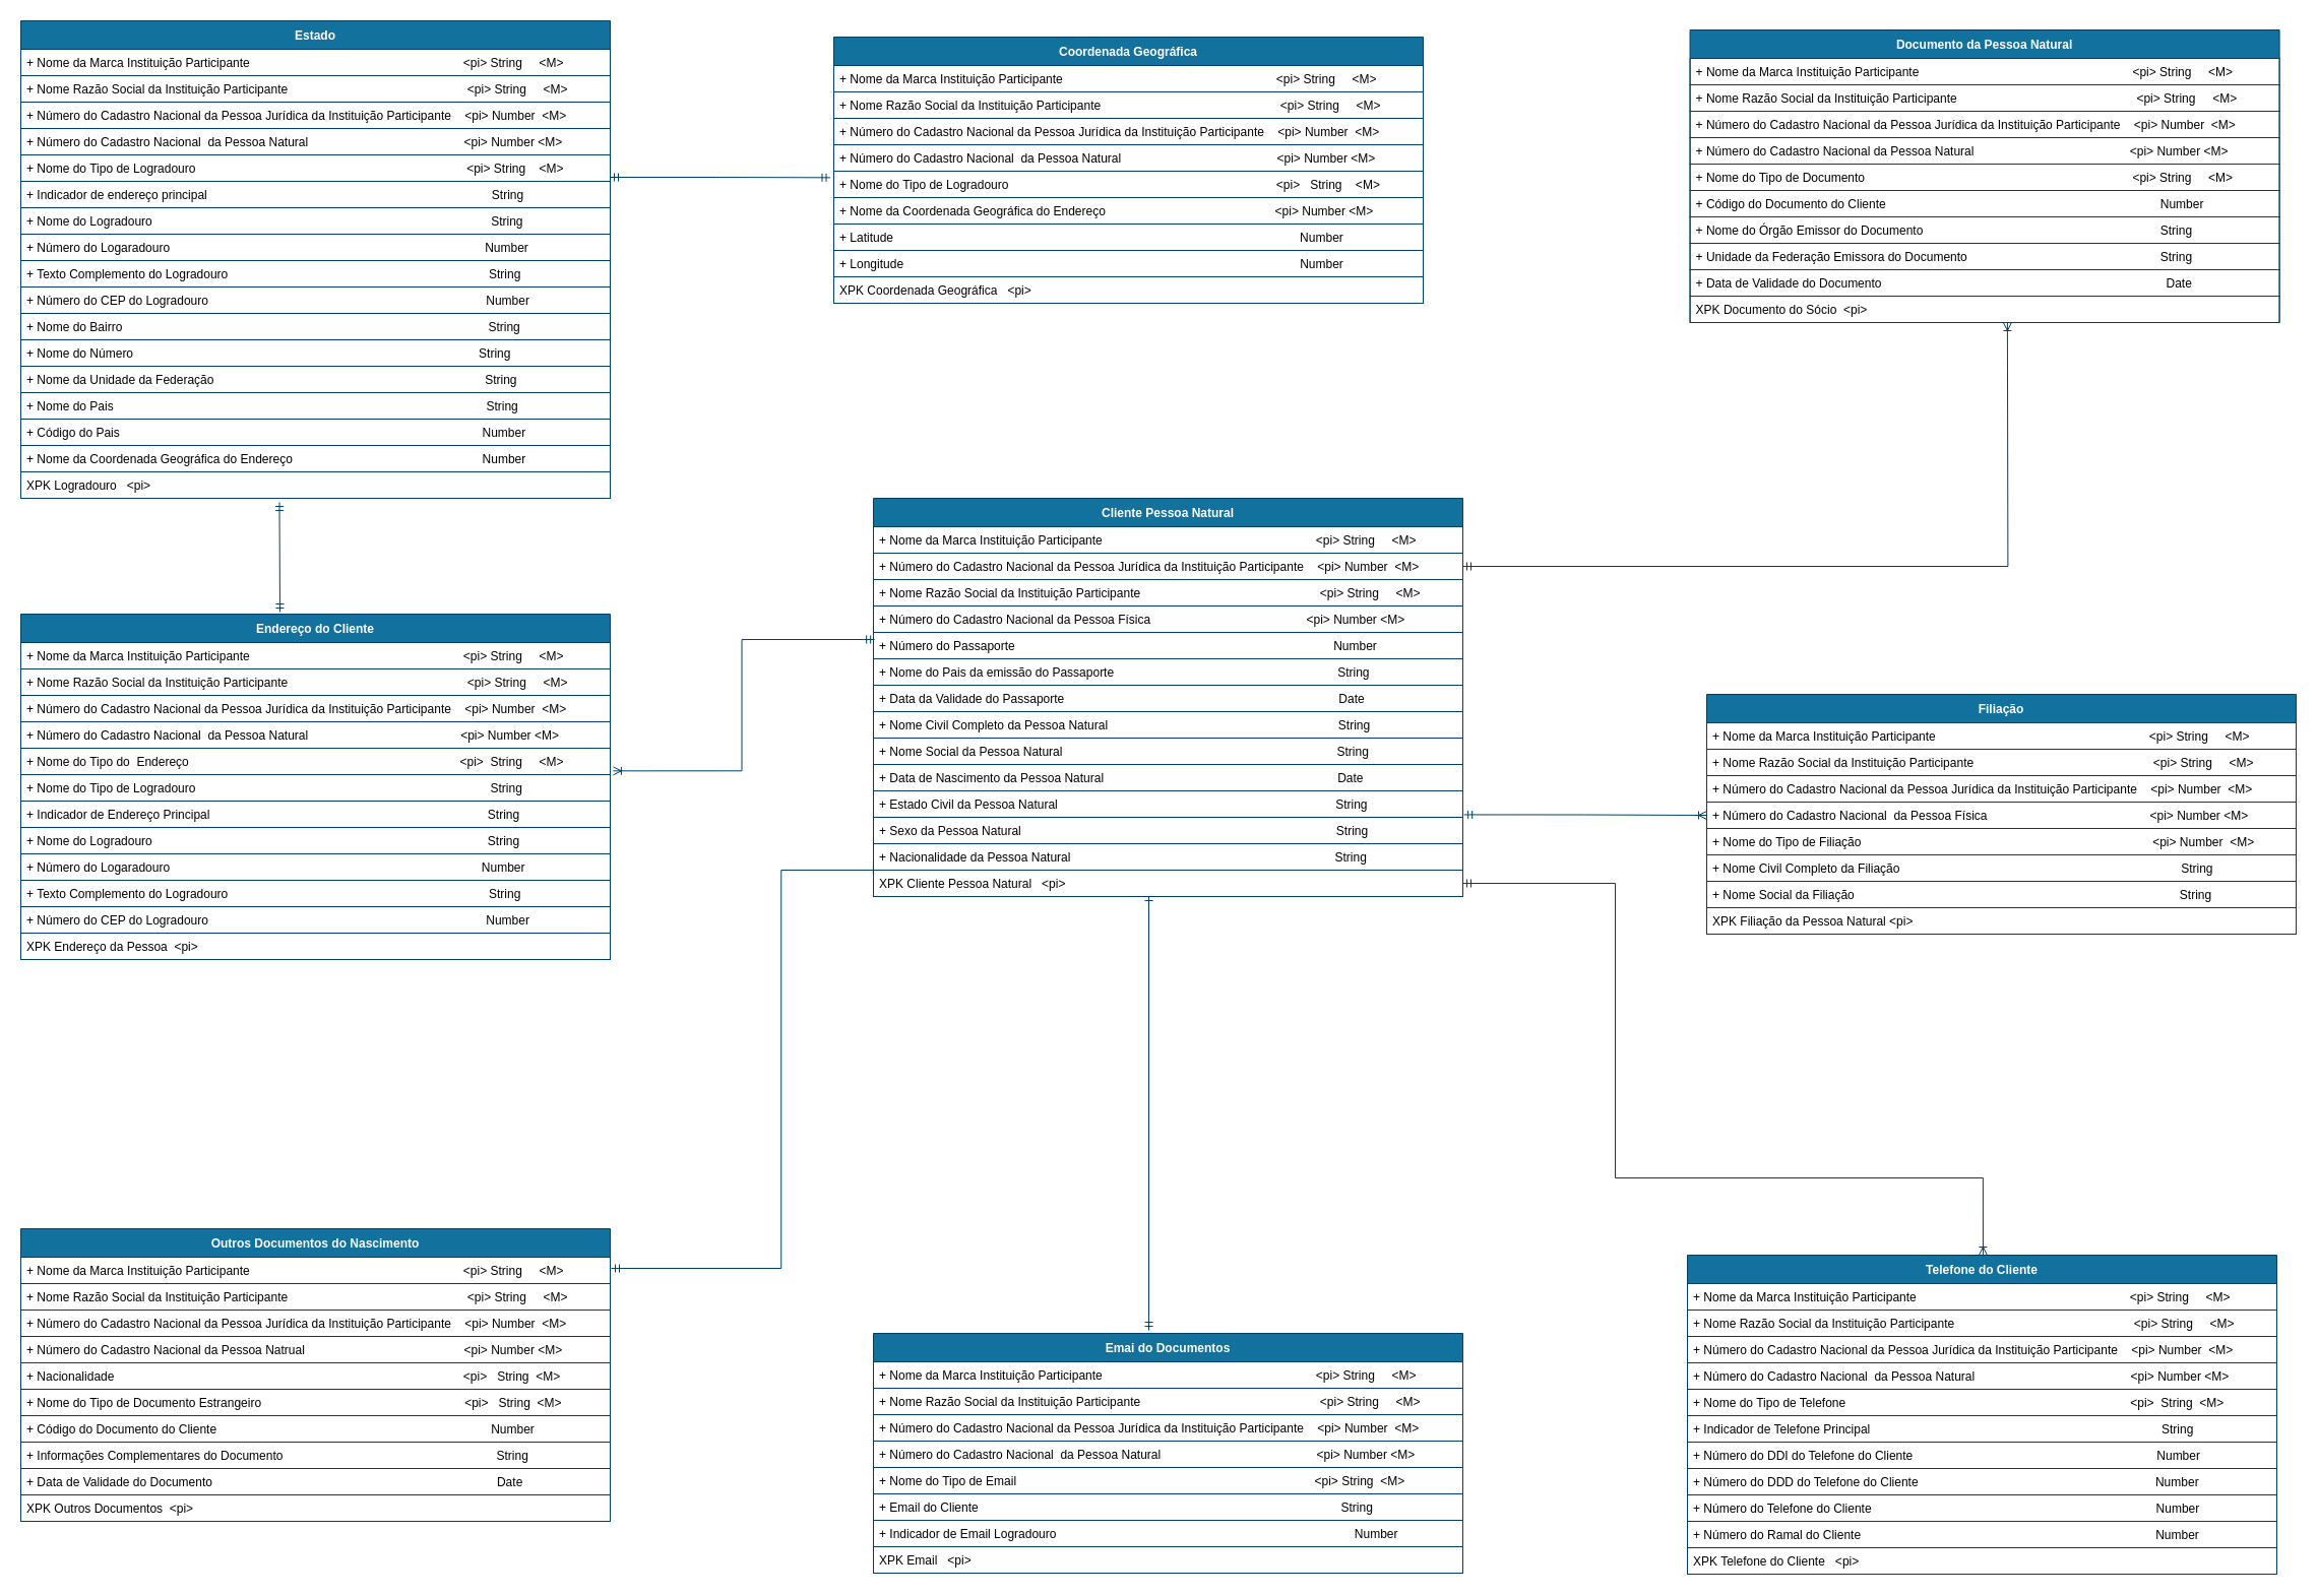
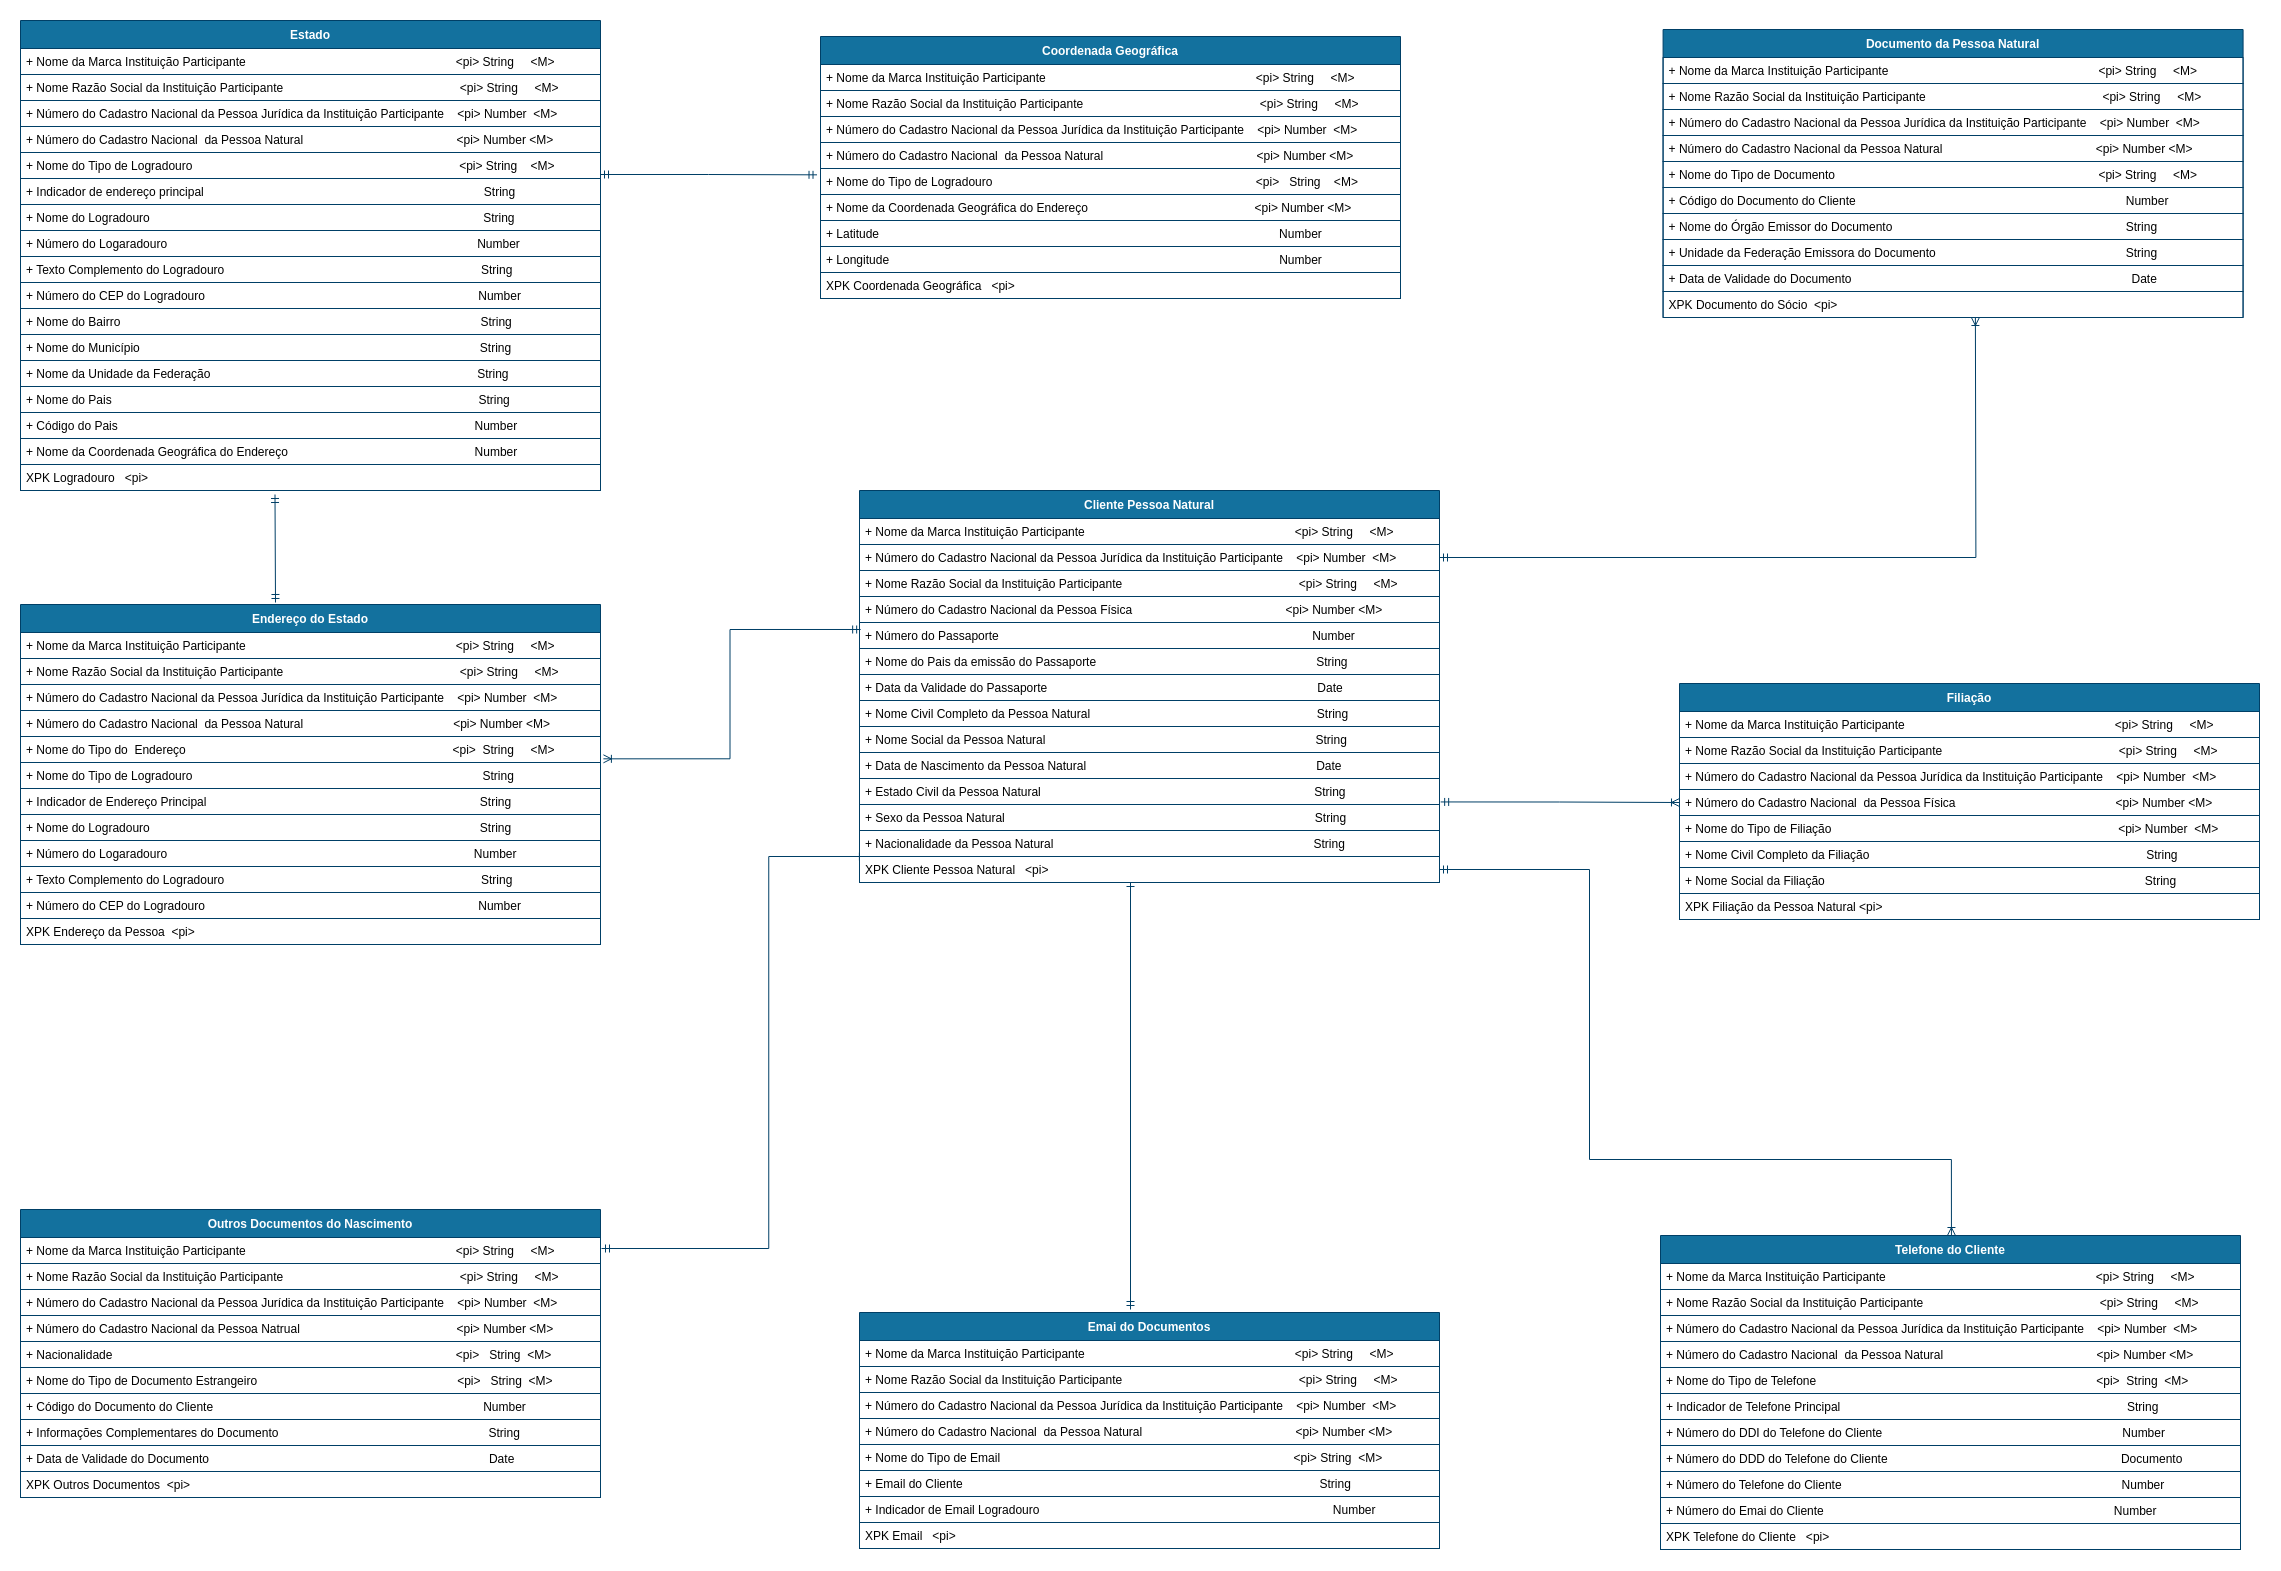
- <mxCell id="76" value="+ Nome do Número                                                                                                      String" style="text;fillColor=none;align=left;verticalAlign=top;spacingLeft=4;spacingRight=4;overflow=hidden;rotatable=0;points=[[0,0.5],[1,0.5]];portConstraint=eastwest;strokeColor=#003F66;" parent="63" vertex="1"><mxGeometry y="314" width="580" height="26" as="geometry" /></mxCell>
+ <mxCell id="76" value="+ Nome do Município                                                                                                      String" style="text;fillColor=none;align=left;verticalAlign=top;spacingLeft=4;spacingRight=4;overflow=hidden;rotatable=0;points=[[0,0.5],[1,0.5]];portConstraint=eastwest;strokeColor=#003F66;" parent="63" vertex="1"><mxGeometry y="314" width="580" height="26" as="geometry" /></mxCell>
- <mxCell id="50" value="Endereço do Cliente" style="swimlane;fontStyle=1;childLayout=stackLayout;horizontal=1;startSize=28;horizontalStack=0;resizeParent=1;resizeParentMax=0;resizeLast=0;collapsible=1;marginBottom=0;rounded=0;shadow=0;comic=0;sketch=0;align=center;html=0;autosize=1;fillColor=#13719E;strokeColor=#003F66;fontColor=#FFFFFF;" parent="1" vertex="1"><mxGeometry x="20" y="604" width="580" height="340" as="geometry" /></mxCell>
+ <mxCell id="50" value="Endereço do Estado" style="swimlane;fontStyle=1;childLayout=stackLayout;horizontal=1;startSize=28;horizontalStack=0;resizeParent=1;resizeParentMax=0;resizeLast=0;collapsible=1;marginBottom=0;rounded=0;shadow=0;comic=0;sketch=0;align=center;html=0;autosize=1;fillColor=#13719E;strokeColor=#003F66;fontColor=#FFFFFF;" parent="1" vertex="1"><mxGeometry x="20" y="604" width="580" height="340" as="geometry" /></mxCell>
- <mxCell id="100" value="+ Número do DDD do Telefone do Cliente                                                                      Number                                            " style="text;fillColor=none;align=left;verticalAlign=top;spacingLeft=4;spacingRight=4;overflow=hidden;rotatable=0;points=[[0,0.5],[1,0.5]];portConstraint=eastwest;strokeColor=#003F66;" parent="92" vertex="1"><mxGeometry y="210" width="580" height="26" as="geometry" /></mxCell>
+ <mxCell id="100" value="+ Número do DDD do Telefone do Cliente                                                                      Documento                                            " style="text;fillColor=none;align=left;verticalAlign=top;spacingLeft=4;spacingRight=4;overflow=hidden;rotatable=0;points=[[0,0.5],[1,0.5]];portConstraint=eastwest;strokeColor=#003F66;" parent="92" vertex="1"><mxGeometry y="210" width="580" height="26" as="geometry" /></mxCell>
- <mxCell id="102" value="+ Número do Ramal do Cliente                                                                                       Number                                            " style="text;fillColor=none;align=left;verticalAlign=top;spacingLeft=4;spacingRight=4;overflow=hidden;rotatable=0;points=[[0,0.5],[1,0.5]];portConstraint=eastwest;strokeColor=#003F66;" parent="92" vertex="1"><mxGeometry y="262" width="580" height="26" as="geometry" /></mxCell>
+ <mxCell id="102" value="+ Número do Emai do Cliente                                                                                       Number                                            " style="text;fillColor=none;align=left;verticalAlign=top;spacingLeft=4;spacingRight=4;overflow=hidden;rotatable=0;points=[[0,0.5],[1,0.5]];portConstraint=eastwest;strokeColor=#003F66;" parent="92" vertex="1"><mxGeometry y="262" width="580" height="26" as="geometry" /></mxCell>
